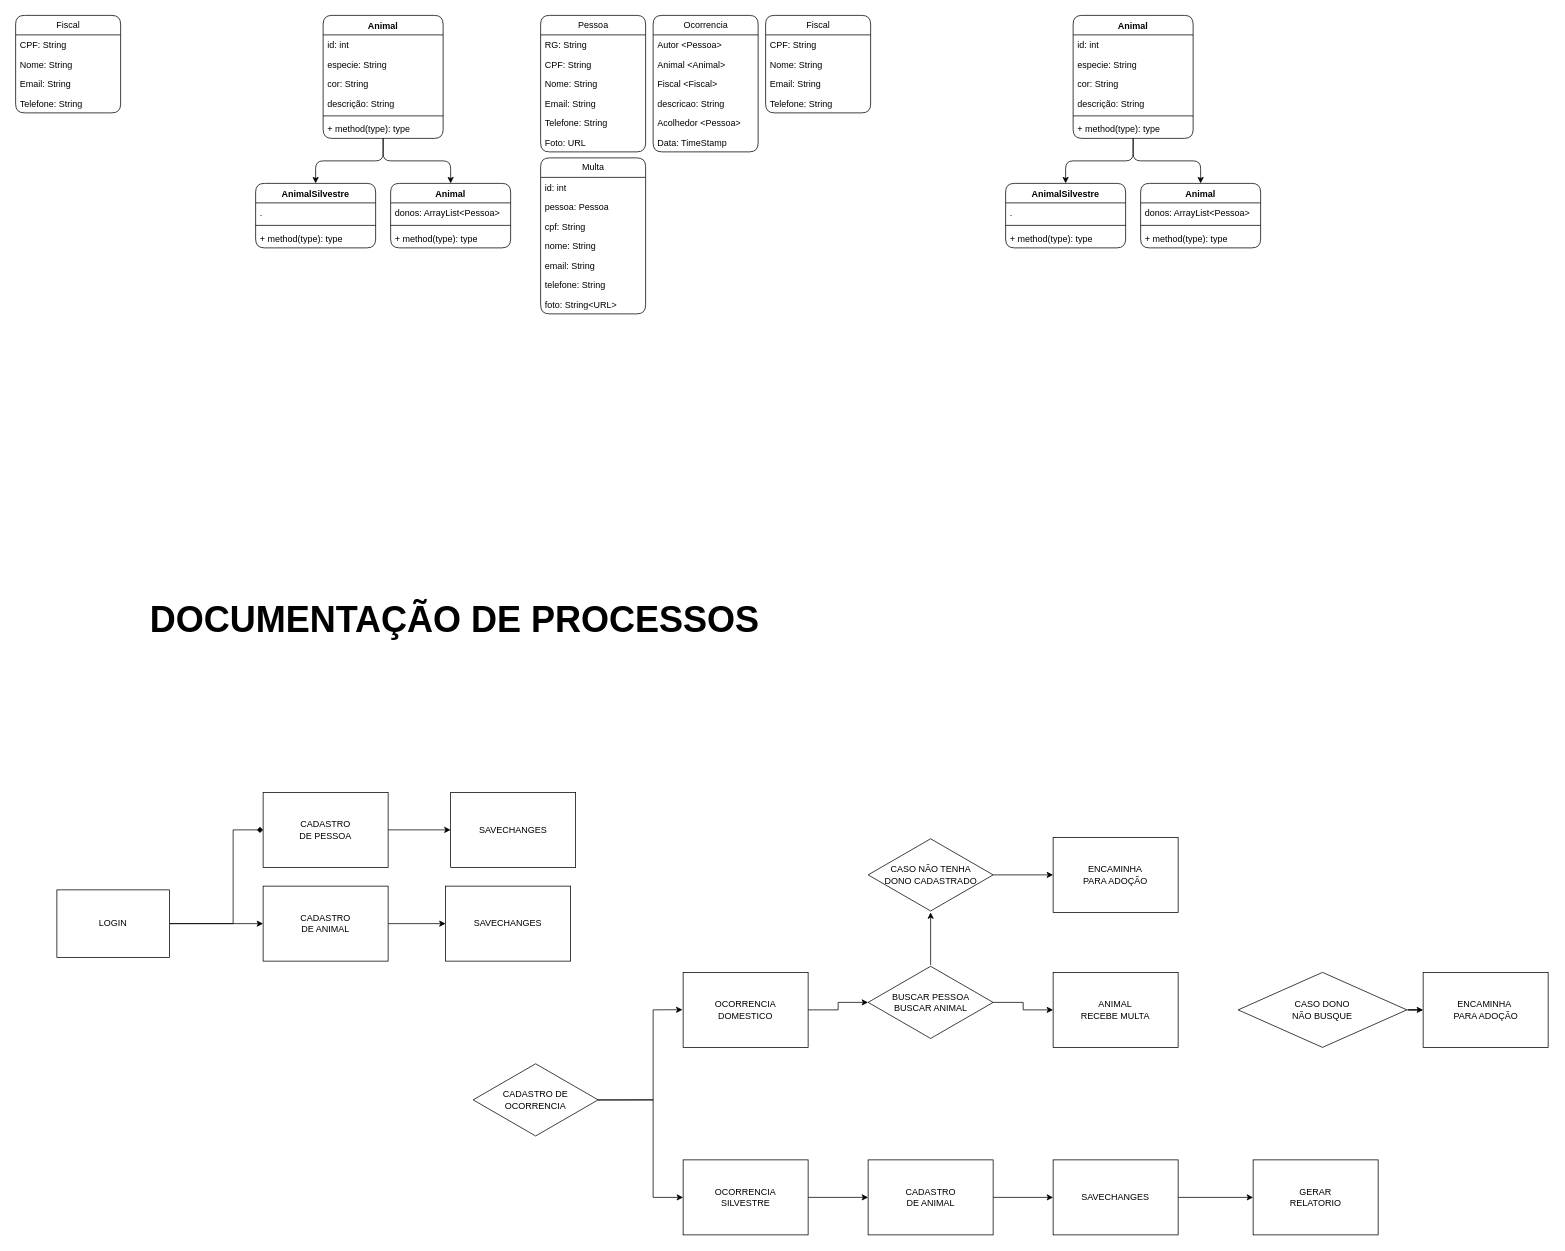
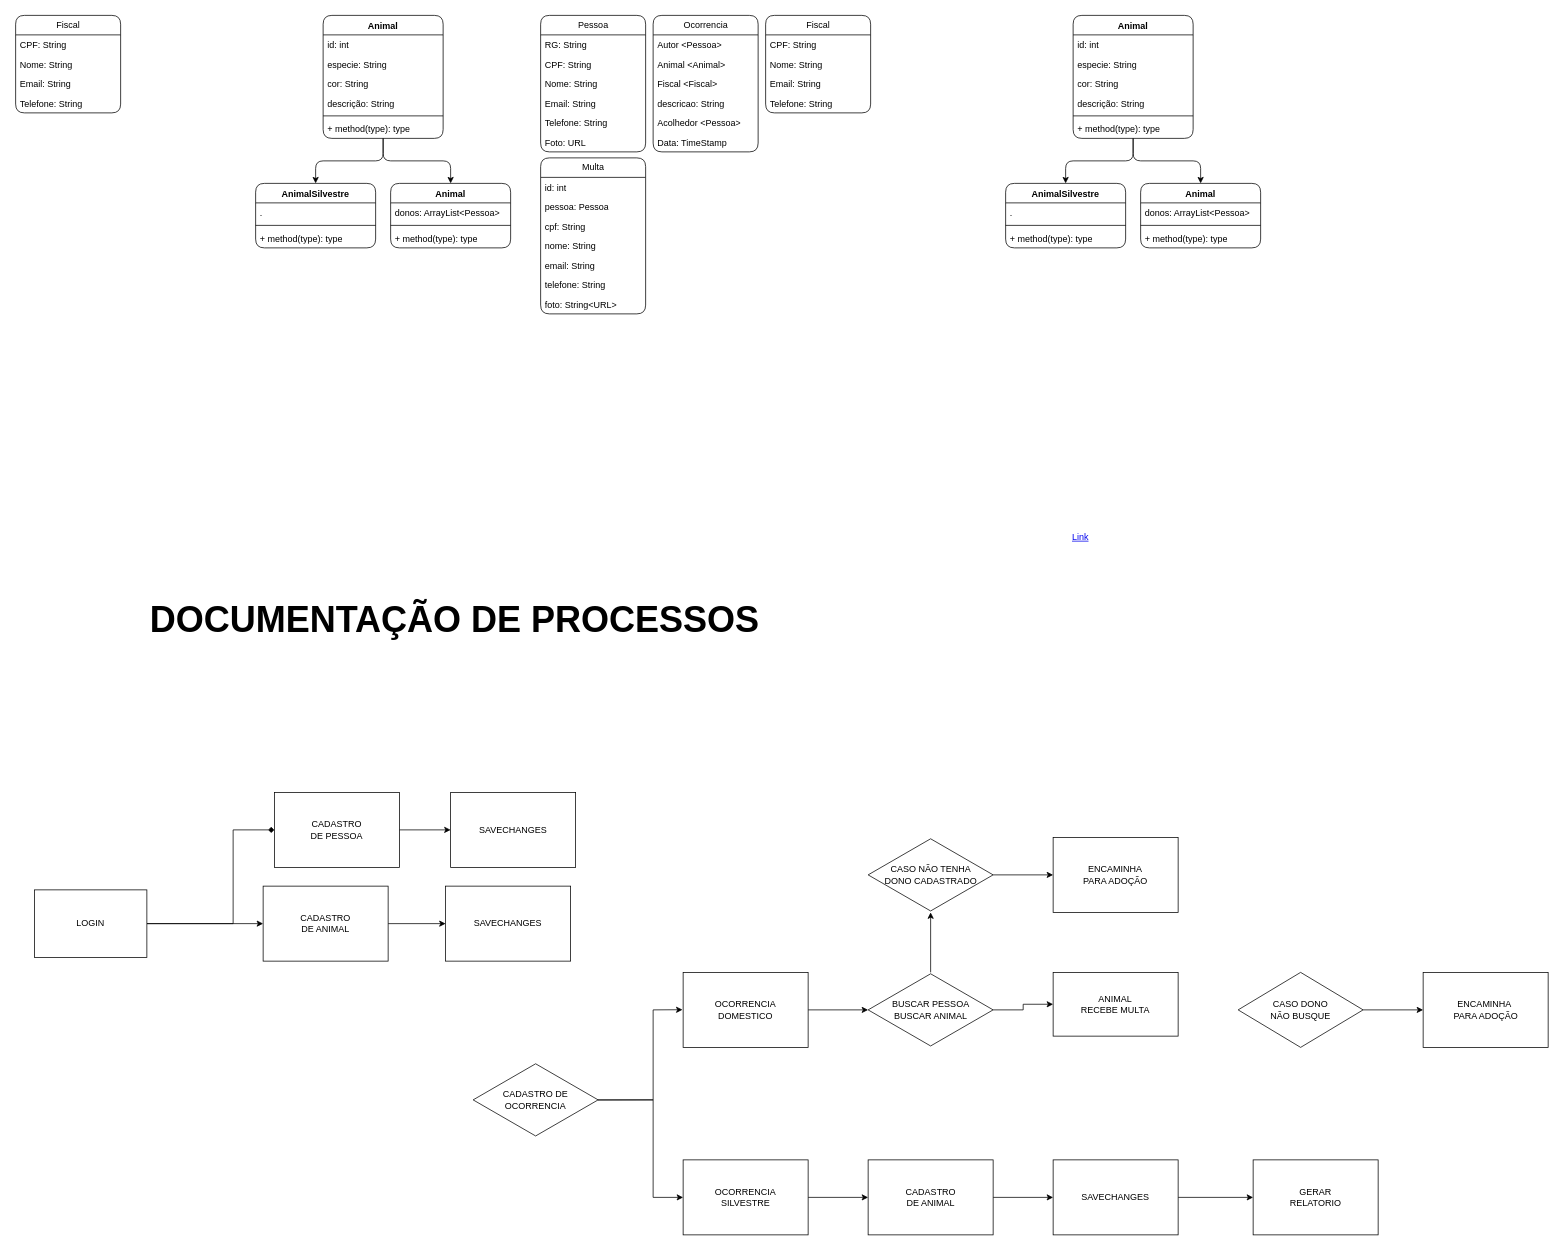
+ <mxCell id="100" value="Link" style="text;html=1;strokeColor=none;fillColor=none;whiteSpace=wrap;align=center;verticalAlign=middle;fontColor=#0000EE;fontStyle=4;" parent="1" vertex="1"><mxGeometry x="1410" y="696" width="60" height="40" as="geometry" /></mxCell>
- <mxCell id="73" value="&lt;div&gt;CADASTRO&lt;/div&gt;&lt;div&gt;DE PESSOA&lt;/div&gt;" style="html=1;whiteSpace=wrap;aspect=fixed;shape=label;rounded=0;" parent="1" vertex="1"><mxGeometry x="350" y="1056" width="166.67" height="100" as="geometry" /></mxCell>
+ <mxCell id="73" value="&lt;div&gt;CADASTRO&lt;/div&gt;&lt;div&gt;DE PESSOA&lt;/div&gt;" style="html=1;whiteSpace=wrap;aspect=fixed;shape=label;rounded=0;" parent="1" vertex="1"><mxGeometry x="365" y="1056" width="166.67" height="100" as="geometry" /></mxCell>
- <mxCell id="71" value="LOGIN" style="html=1;whiteSpace=wrap;aspect=fixed;shape=label;rounded=0;" parent="1" vertex="1"><mxGeometry x="75" y="1186" width="150" height="90" as="geometry" /></mxCell>
+ <mxCell id="71" value="LOGIN" style="html=1;whiteSpace=wrap;aspect=fixed;shape=label;rounded=0;" parent="1" vertex="1"><mxGeometry x="45" y="1186" width="150" height="90" as="geometry" /></mxCell>
- <mxCell id="90" value="&lt;div&gt;BUSCAR PESSOA&lt;/div&gt;&lt;div&gt;BUSCAR ANIMAL&lt;/div&gt;" style="html=1;whiteSpace=wrap;aspect=fixed;shape=isoRectangle;rounded=0;" parent="1" vertex="1"><mxGeometry x="1156.67" y="1286" width="166.67" height="100" as="geometry" /></mxCell>
+ <mxCell id="90" value="&lt;div&gt;BUSCAR PESSOA&lt;/div&gt;&lt;div&gt;BUSCAR ANIMAL&lt;/div&gt;" style="html=1;whiteSpace=wrap;aspect=fixed;shape=isoRectangle;rounded=0;" parent="1" vertex="1"><mxGeometry x="1156.67" y="1296" width="166.67" height="100" as="geometry" /></mxCell>
- <mxCell id="96" value="&lt;div&gt;ANIMAL&lt;/div&gt;&lt;div&gt;RECEBE MULTA&lt;/div&gt;" style="html=1;whiteSpace=wrap;aspect=fixed;shape=label;rounded=0;" parent="1" vertex="1"><mxGeometry x="1403.34" y="1296" width="166.67" height="100" as="geometry" /></mxCell>
+ <mxCell id="96" value="&lt;div&gt;ANIMAL&lt;/div&gt;&lt;div&gt;RECEBE MULTA&lt;/div&gt;" style="html=1;whiteSpace=wrap;aspect=fixed;shape=label;rounded=0;" parent="1" vertex="1"><mxGeometry x="1403.34" y="1296" width="166.67" height="85" as="geometry" /></mxCell>
- <mxCell id="98" value="&lt;div&gt;CASO DONO&lt;/div&gt;&lt;div&gt;NÃO BUSQUE&lt;/div&gt;" style="html=1;whiteSpace=wrap;aspect=fixed;shape=rhombus;rounded=0;perimeter=rhombusPerimeter;" parent="1" vertex="1"><mxGeometry x="1650.01" y="1296" width="225" height="100" as="geometry" /></mxCell>
+ <mxCell id="98" value="&lt;div&gt;CASO DONO&lt;/div&gt;&lt;div&gt;NÃO BUSQUE&lt;/div&gt;" style="html=1;whiteSpace=wrap;aspect=fixed;shape=rhombus;rounded=0;perimeter=rhombusPerimeter;" parent="1" vertex="1"><mxGeometry x="1650.01" y="1296" width="166.67" height="100" as="geometry" /></mxCell>
